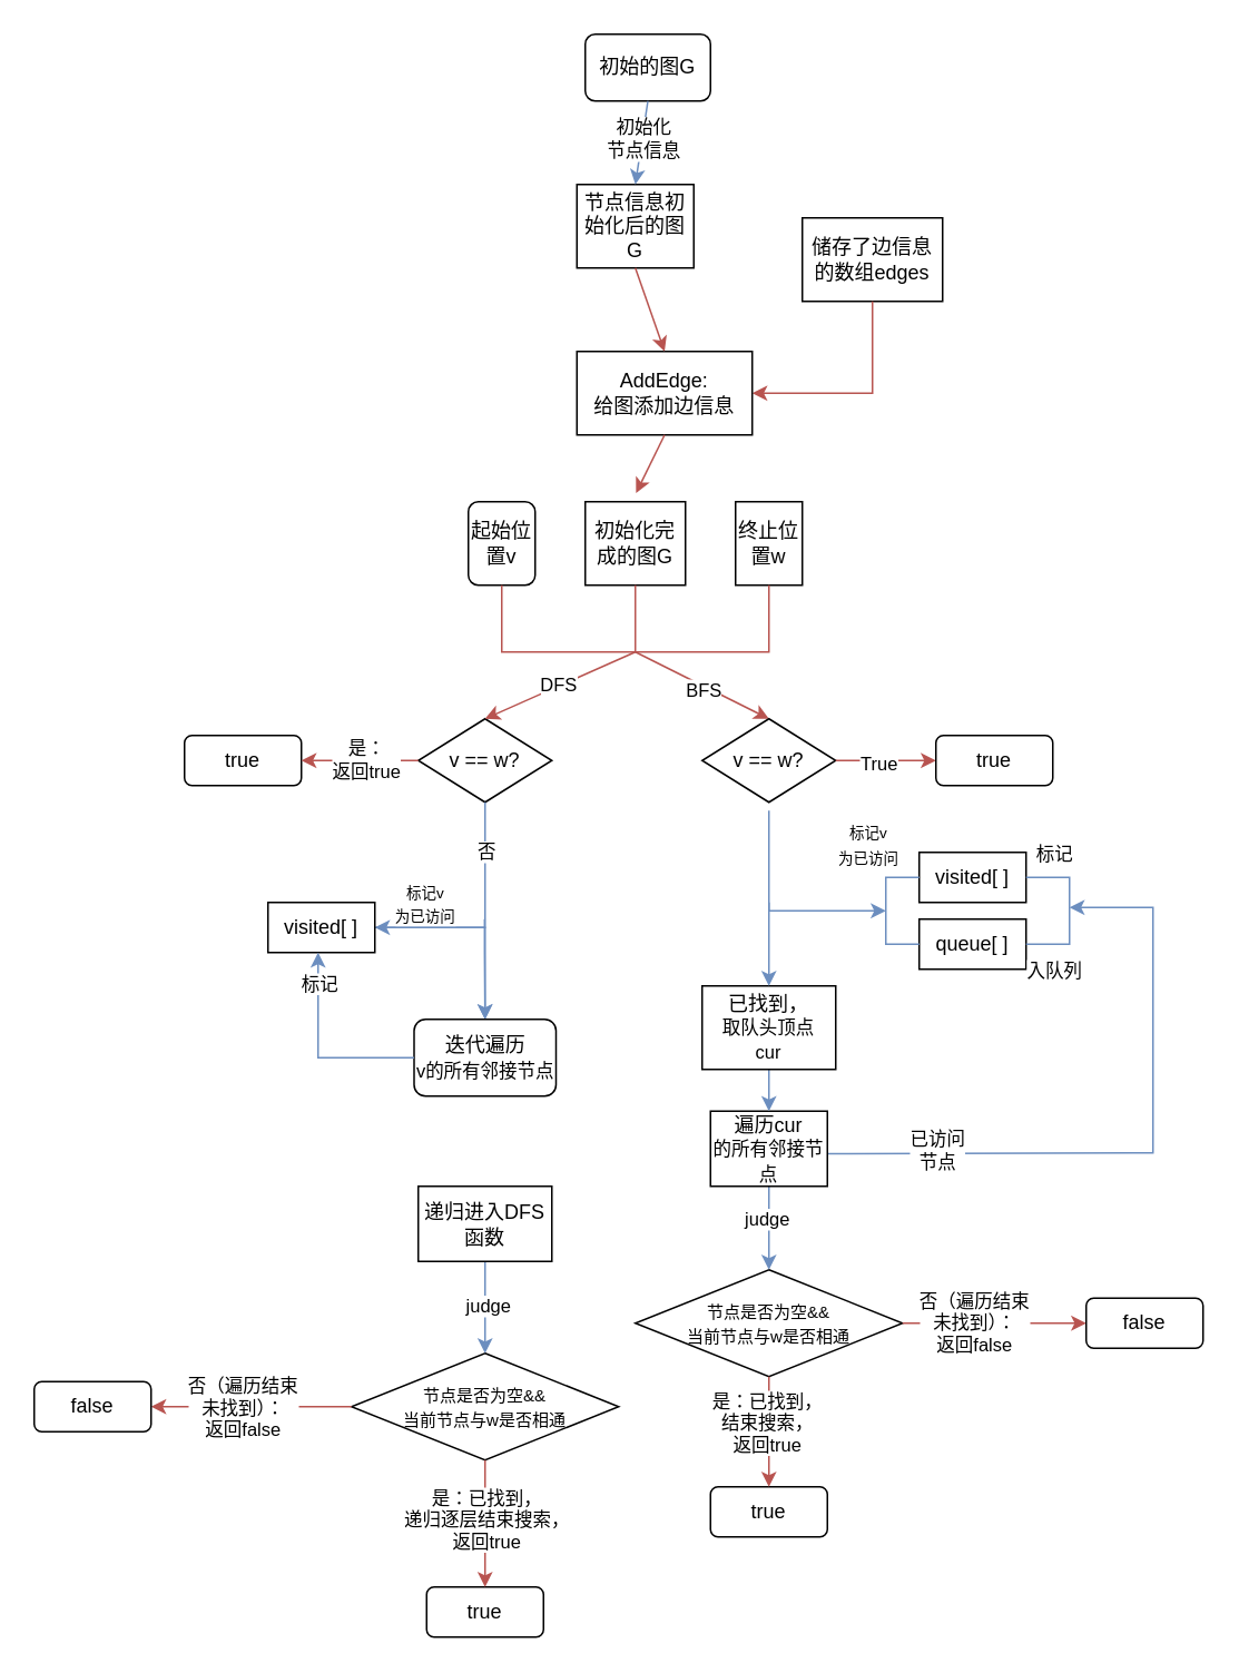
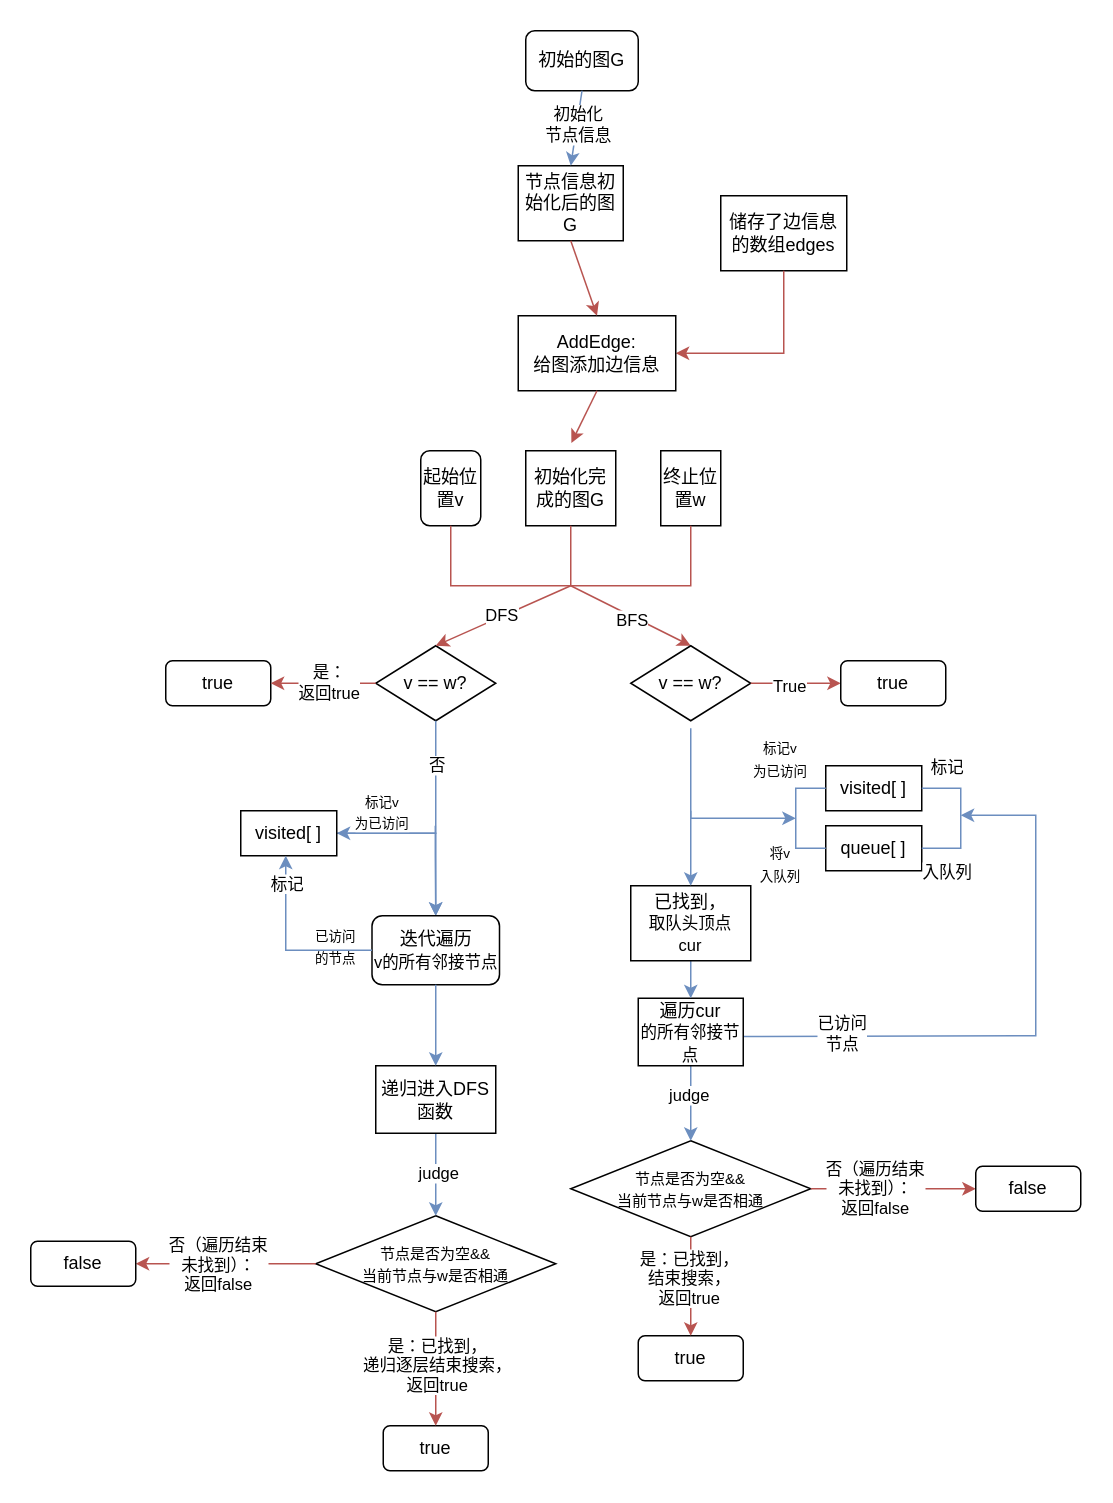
+ <mxCell id="46" value="&lt;font style=&quot;font-size: 9px;&quot;&gt;将v&lt;br&gt;入队列&lt;/font&gt;" style="text;html=1;strokeColor=none;fillColor=none;align=center;verticalAlign=middle;whiteSpace=wrap;rounded=0;" parent="1" vertex="1"><mxGeometry x="490" y="560" width="60" height="30" as="geometry" /></mxCell>
+ <mxCell id="25" value="&lt;font style=&quot;font-size: 9px;&quot;&gt;已访问&lt;br&gt;的节点&lt;/font&gt;" style="text;html=1;align=center;verticalAlign=middle;resizable=0;points=[];autosize=1;strokeColor=none;fillColor=none;" parent="1" vertex="1"><mxGeometry x="197.5" y="610" width="50" height="40" as="geometry" /></mxCell>
+ <mxCell id="72" value="" style="endArrow=classic;html=1;rounded=0;exitX=0.5;exitY=1;exitDx=0;exitDy=0;entryX=0.5;entryY=0;entryDx=0;entryDy=0;fillColor=#dae8fc;strokeColor=#6c8ebf;" edge="1" parent="1" source="68" target="71"><mxGeometry width="50" height="50" relative="1" as="geometry"><mxPoint x="320" y="770" as="sourcePoint" /><mxPoint x="370" y="720" as="targetPoint" /></mxGeometry></mxCell>
